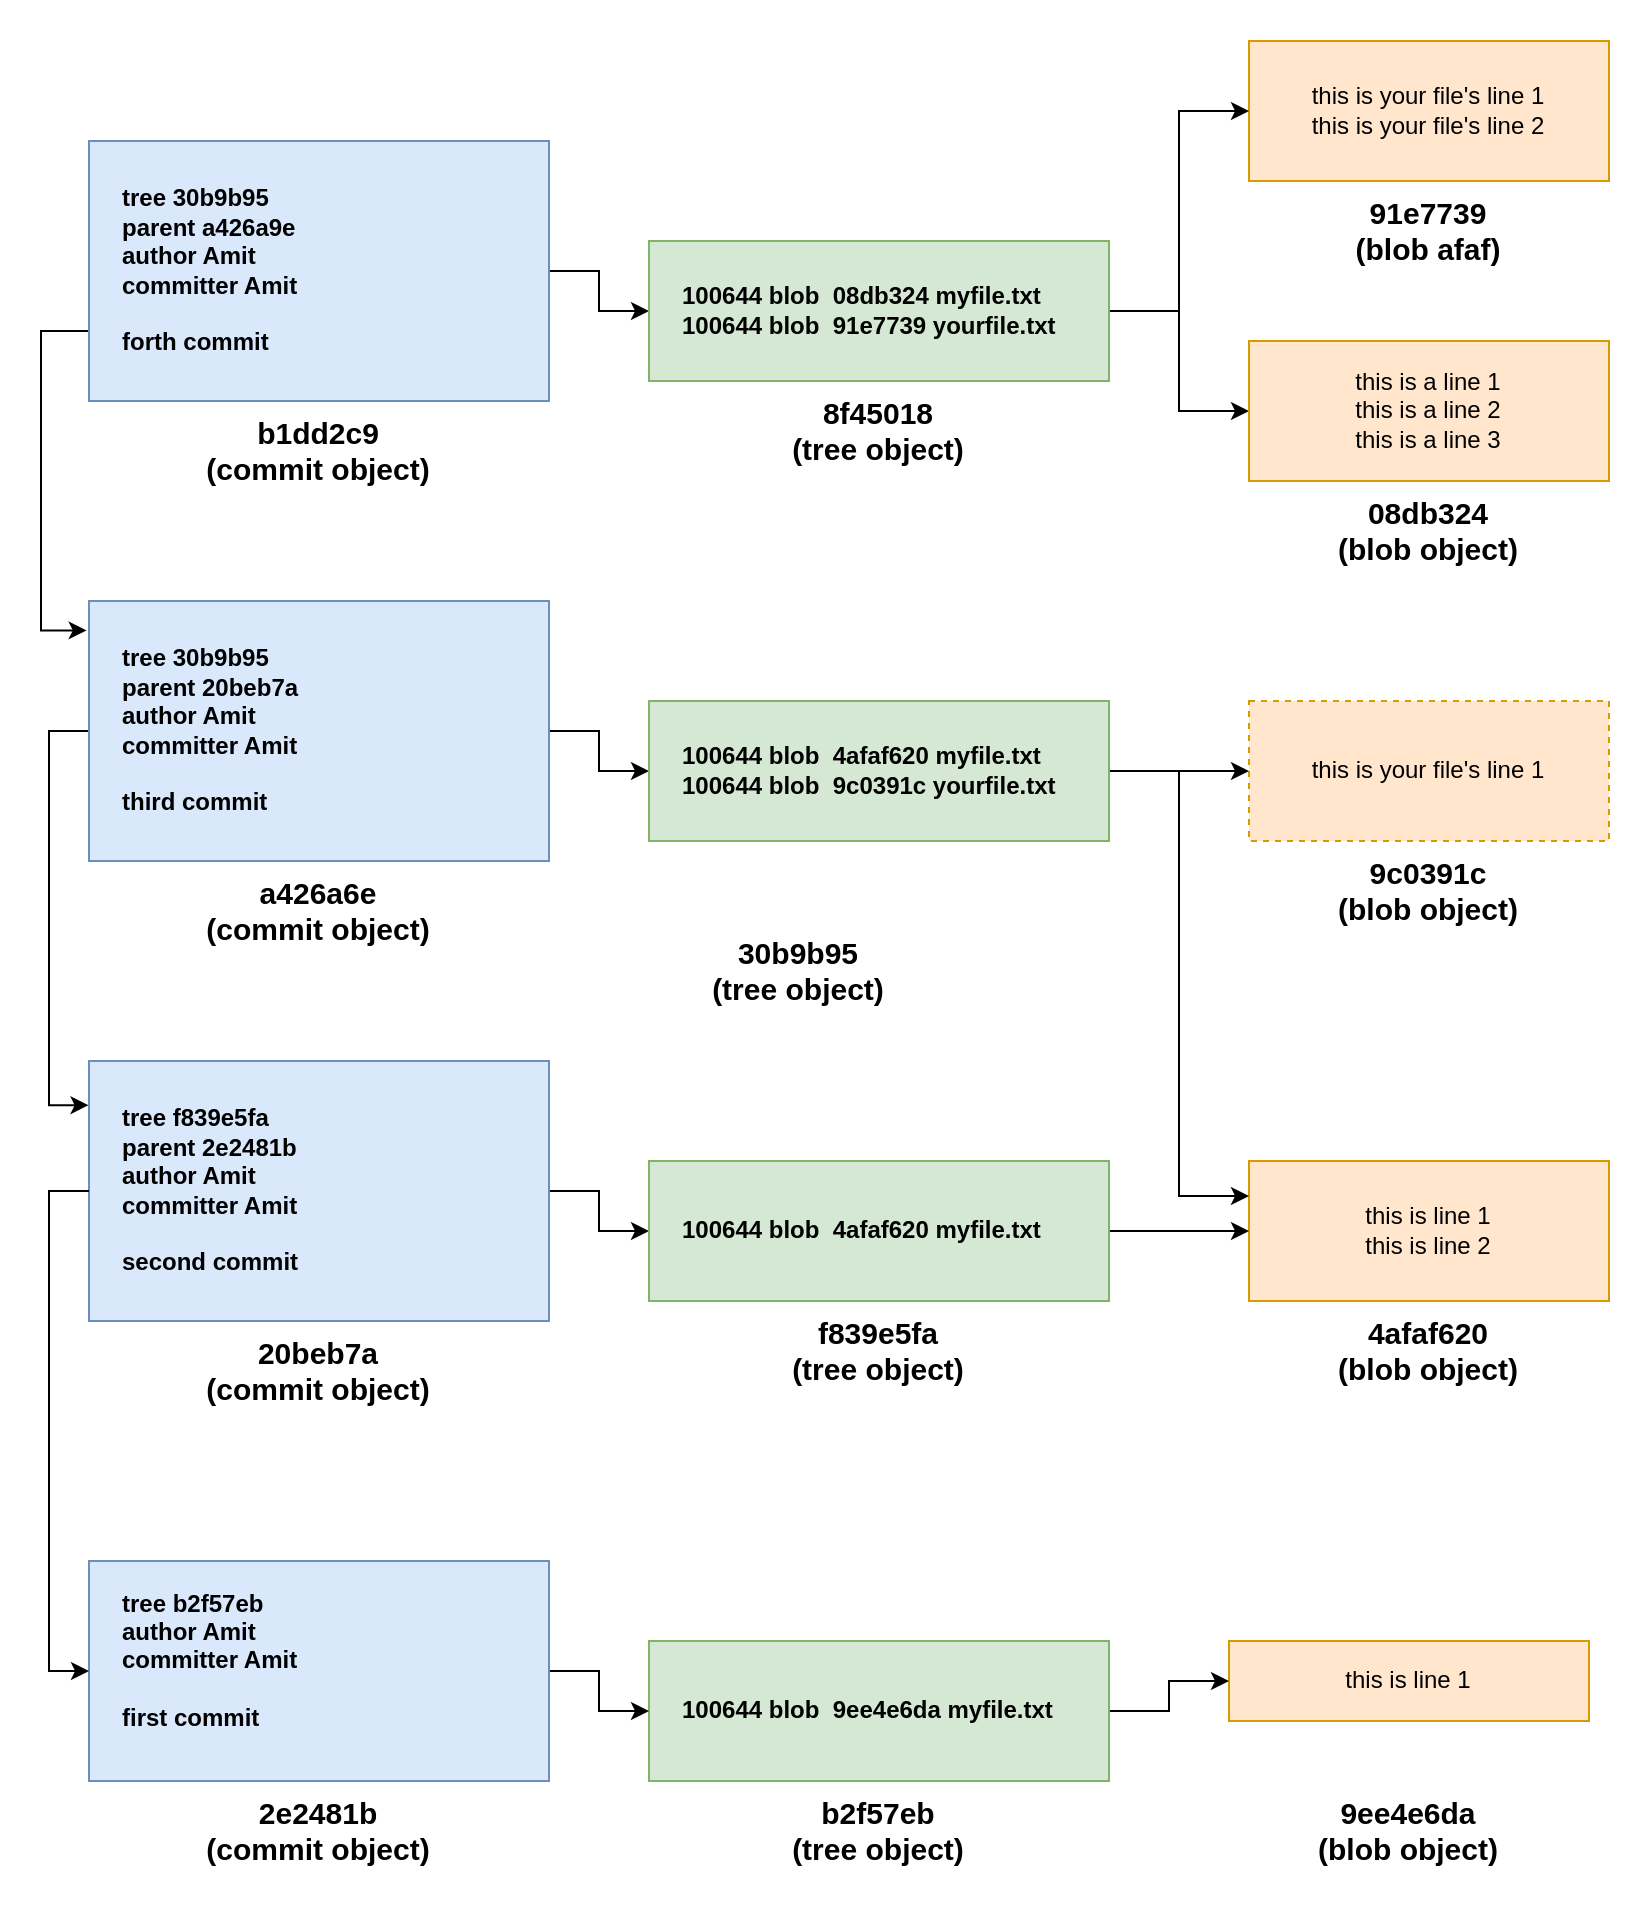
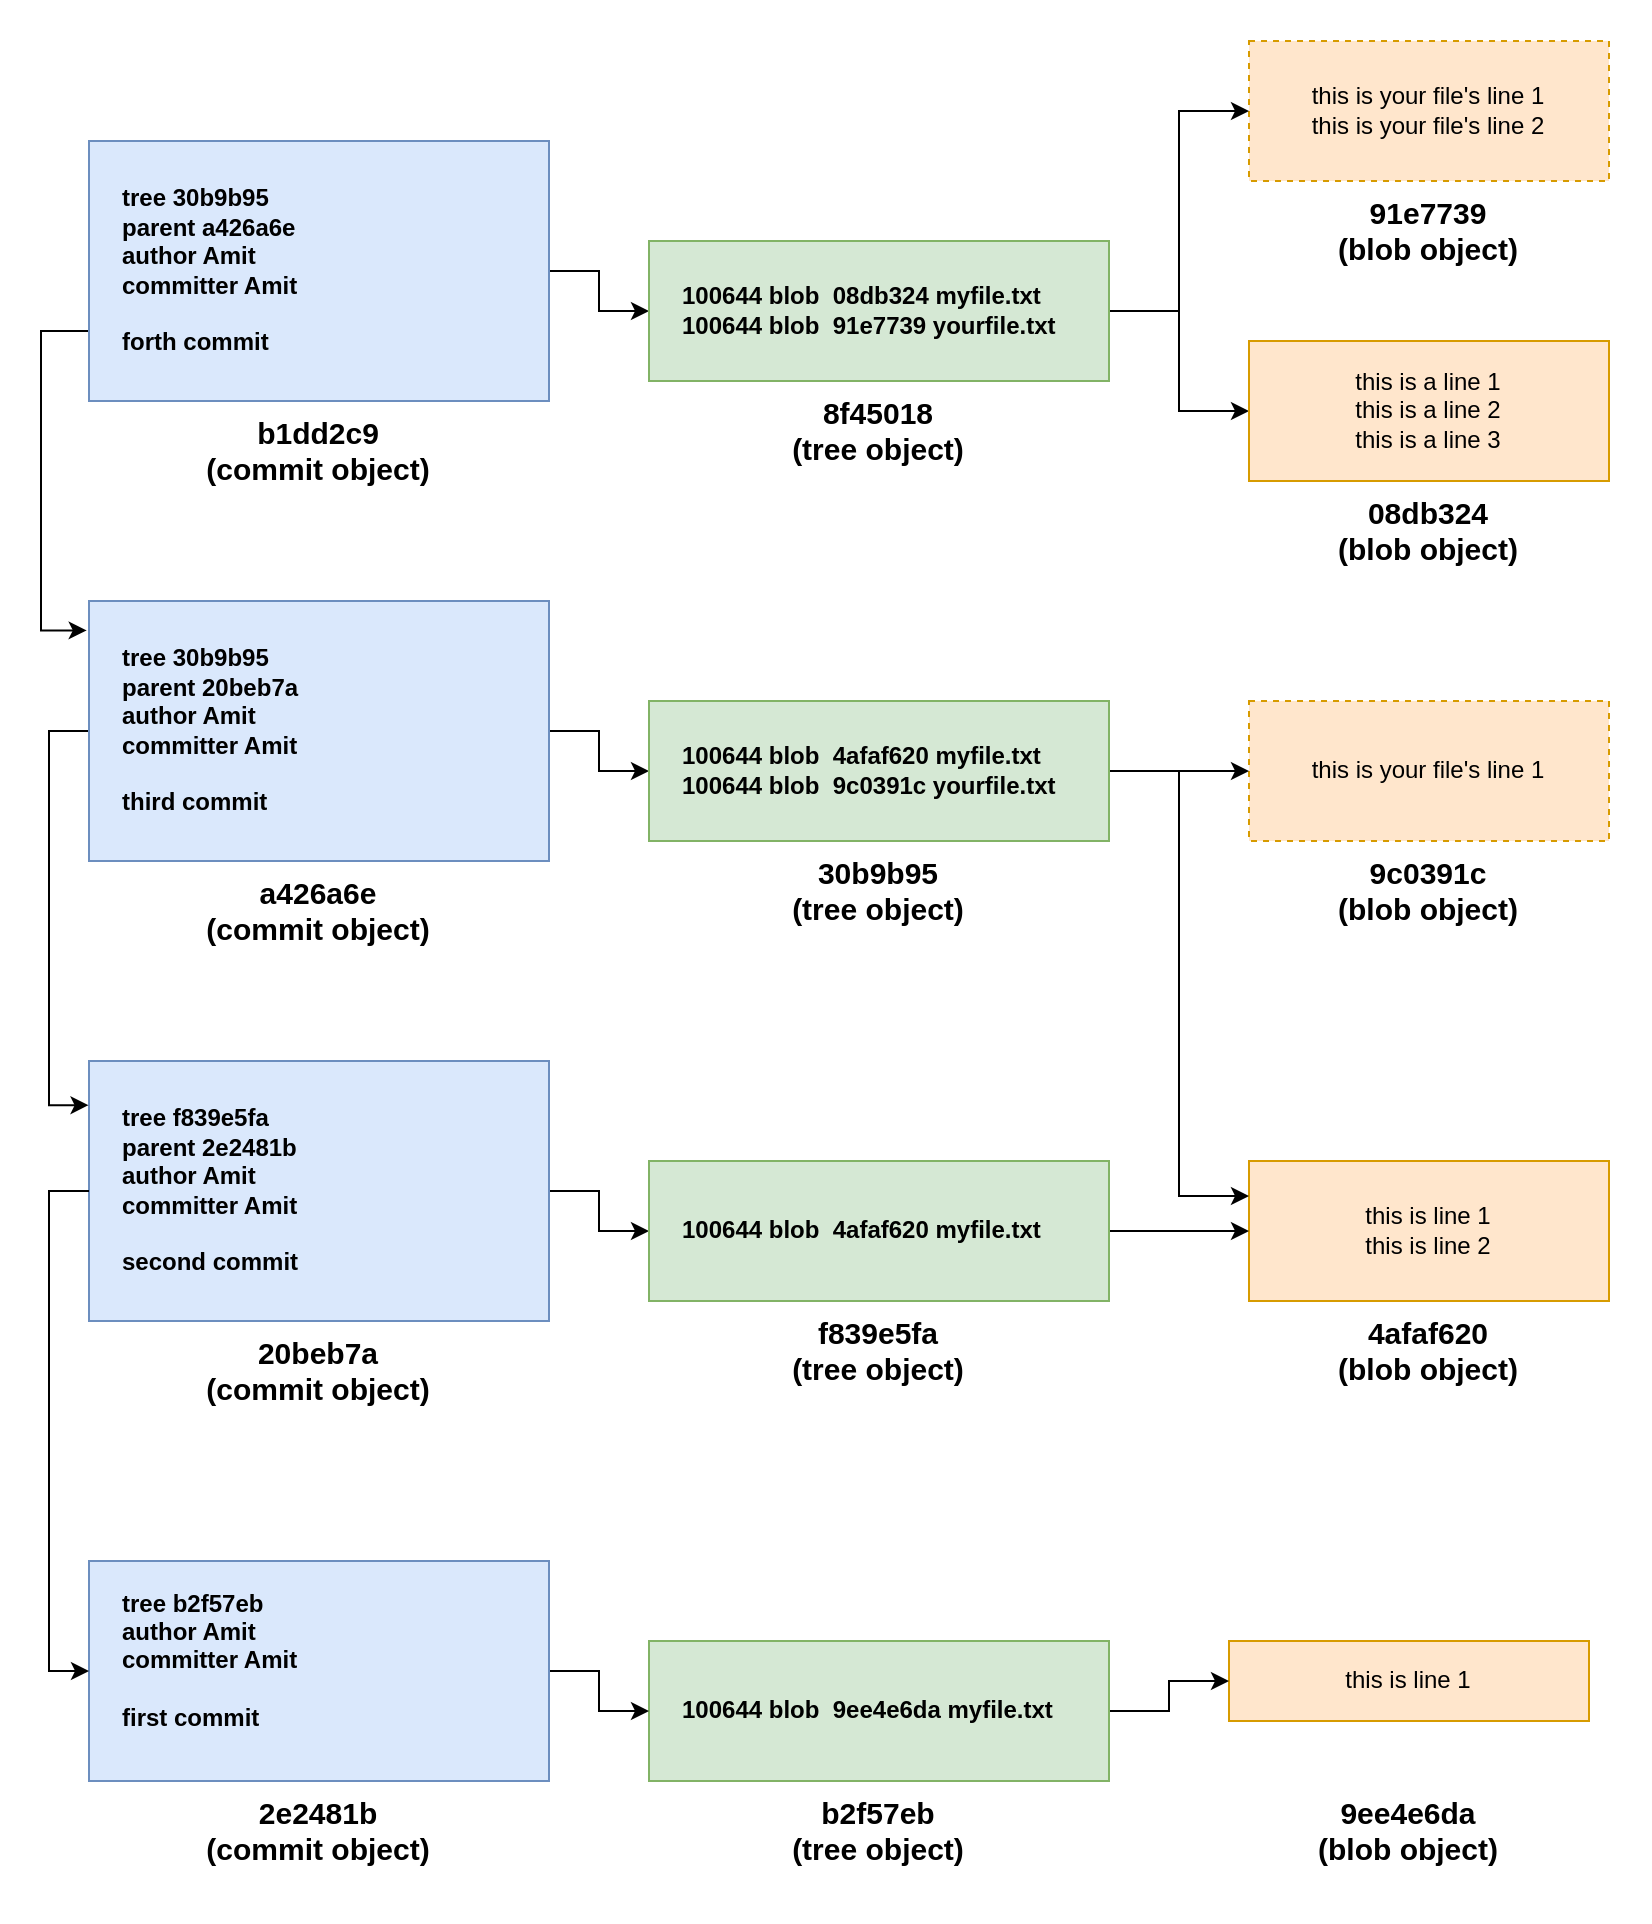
- <mxCell id="35" value="this is your file's line 1&#10;this is your file's line 2" style="rounded=0;whiteSpace=wrap;html=1;fillColor=#ffe6cc;strokeColor=#d79b00;" vertex="1" parent="1"><mxGeometry x="624" y="20" width="180" height="70" as="geometry" /></mxCell>
+ <mxCell id="35" value="this is your file's line 1&#10;this is your file's line 2" style="rounded=0;whiteSpace=wrap;html=1;fillColor=#ffe6cc;strokeColor=#d79b00;dashed=1;" vertex="1" parent="1"><mxGeometry x="624" y="20" width="180" height="70" as="geometry" /></mxCell>
- <mxCell id="36" value="91e7739&lt;br&gt;(blob afaf)" style="text;html=1;strokeColor=none;fillColor=none;align=center;verticalAlign=middle;whiteSpace=wrap;rounded=0;fontStyle=1;fontSize=15;" vertex="1" parent="1"><mxGeometry x="624" y="90" width="180" height="50" as="geometry" /></mxCell>
+ <mxCell id="36" value="91e7739&lt;br&gt;(blob object)" style="text;html=1;strokeColor=none;fillColor=none;align=center;verticalAlign=middle;whiteSpace=wrap;rounded=0;fontStyle=1;fontSize=15;" vertex="1" parent="1"><mxGeometry x="624" y="90" width="180" height="50" as="geometry" /></mxCell>
- <mxCell id="41" value="tree&amp;nbsp;30b9b95&lt;br&gt;parent&amp;nbsp;a426a9e&lt;br&gt;author Amit&lt;br&gt;committer Amit&lt;br&gt;&lt;br&gt;forth commit" style="text;html=1;strokeColor=none;fillColor=none;align=left;verticalAlign=middle;whiteSpace=wrap;rounded=0;fontStyle=1" vertex="1" parent="1"><mxGeometry x="59" y="80" width="200" height="110" as="geometry" /></mxCell>
+ <mxCell id="41" value="tree&amp;nbsp;30b9b95&lt;br&gt;parent&amp;nbsp;a426a6e&lt;br&gt;author Amit&lt;br&gt;committer Amit&lt;br&gt;&lt;br&gt;forth commit" style="text;html=1;strokeColor=none;fillColor=none;align=left;verticalAlign=middle;whiteSpace=wrap;rounded=0;fontStyle=1" vertex="1" parent="1"><mxGeometry x="59" y="80" width="200" height="110" as="geometry" /></mxCell>
- <mxCell id="33" value="30b9b95&lt;br&gt;(tree object)" style="text;html=1;strokeColor=none;fillColor=none;align=center;verticalAlign=middle;whiteSpace=wrap;rounded=0;fontStyle=1;fontSize=15;" vertex="1" parent="1"><mxGeometry x="284" y="460" width="230" height="50" as="geometry" /></mxCell>
+ <mxCell id="33" value="30b9b95&lt;br&gt;(tree object)" style="text;html=1;strokeColor=none;fillColor=none;align=center;verticalAlign=middle;whiteSpace=wrap;rounded=0;fontStyle=1;fontSize=15;" vertex="1" parent="1"><mxGeometry x="324" y="420" width="230" height="50" as="geometry" /></mxCell>
